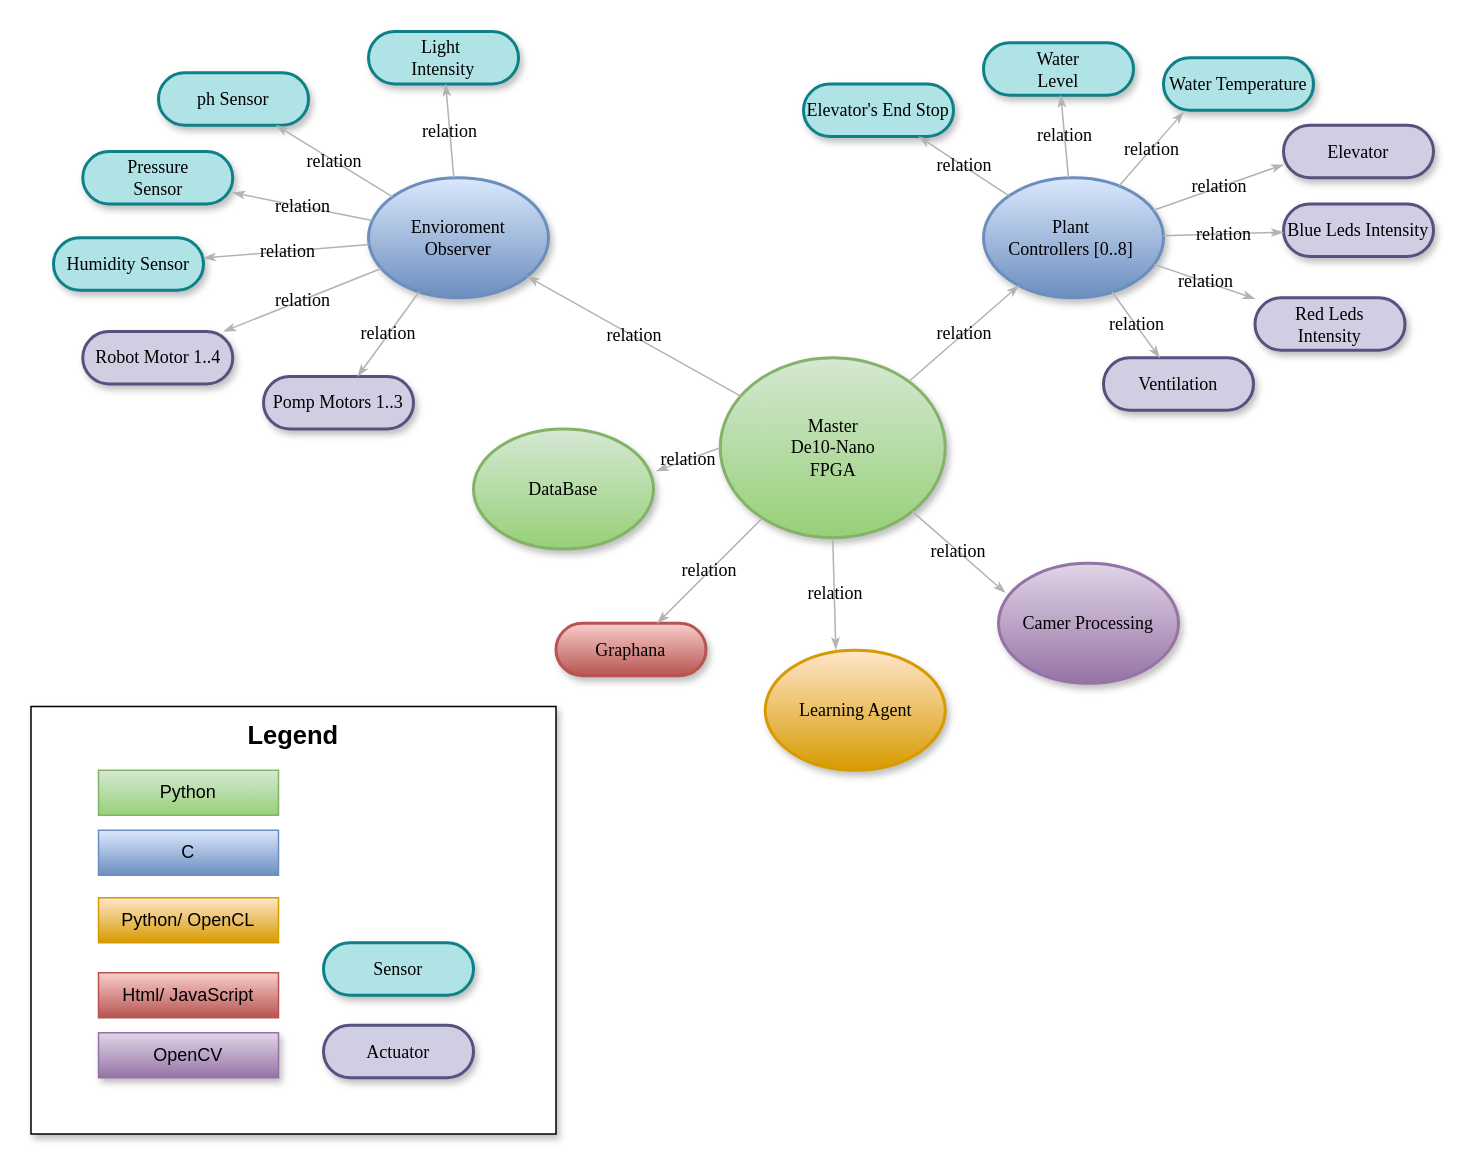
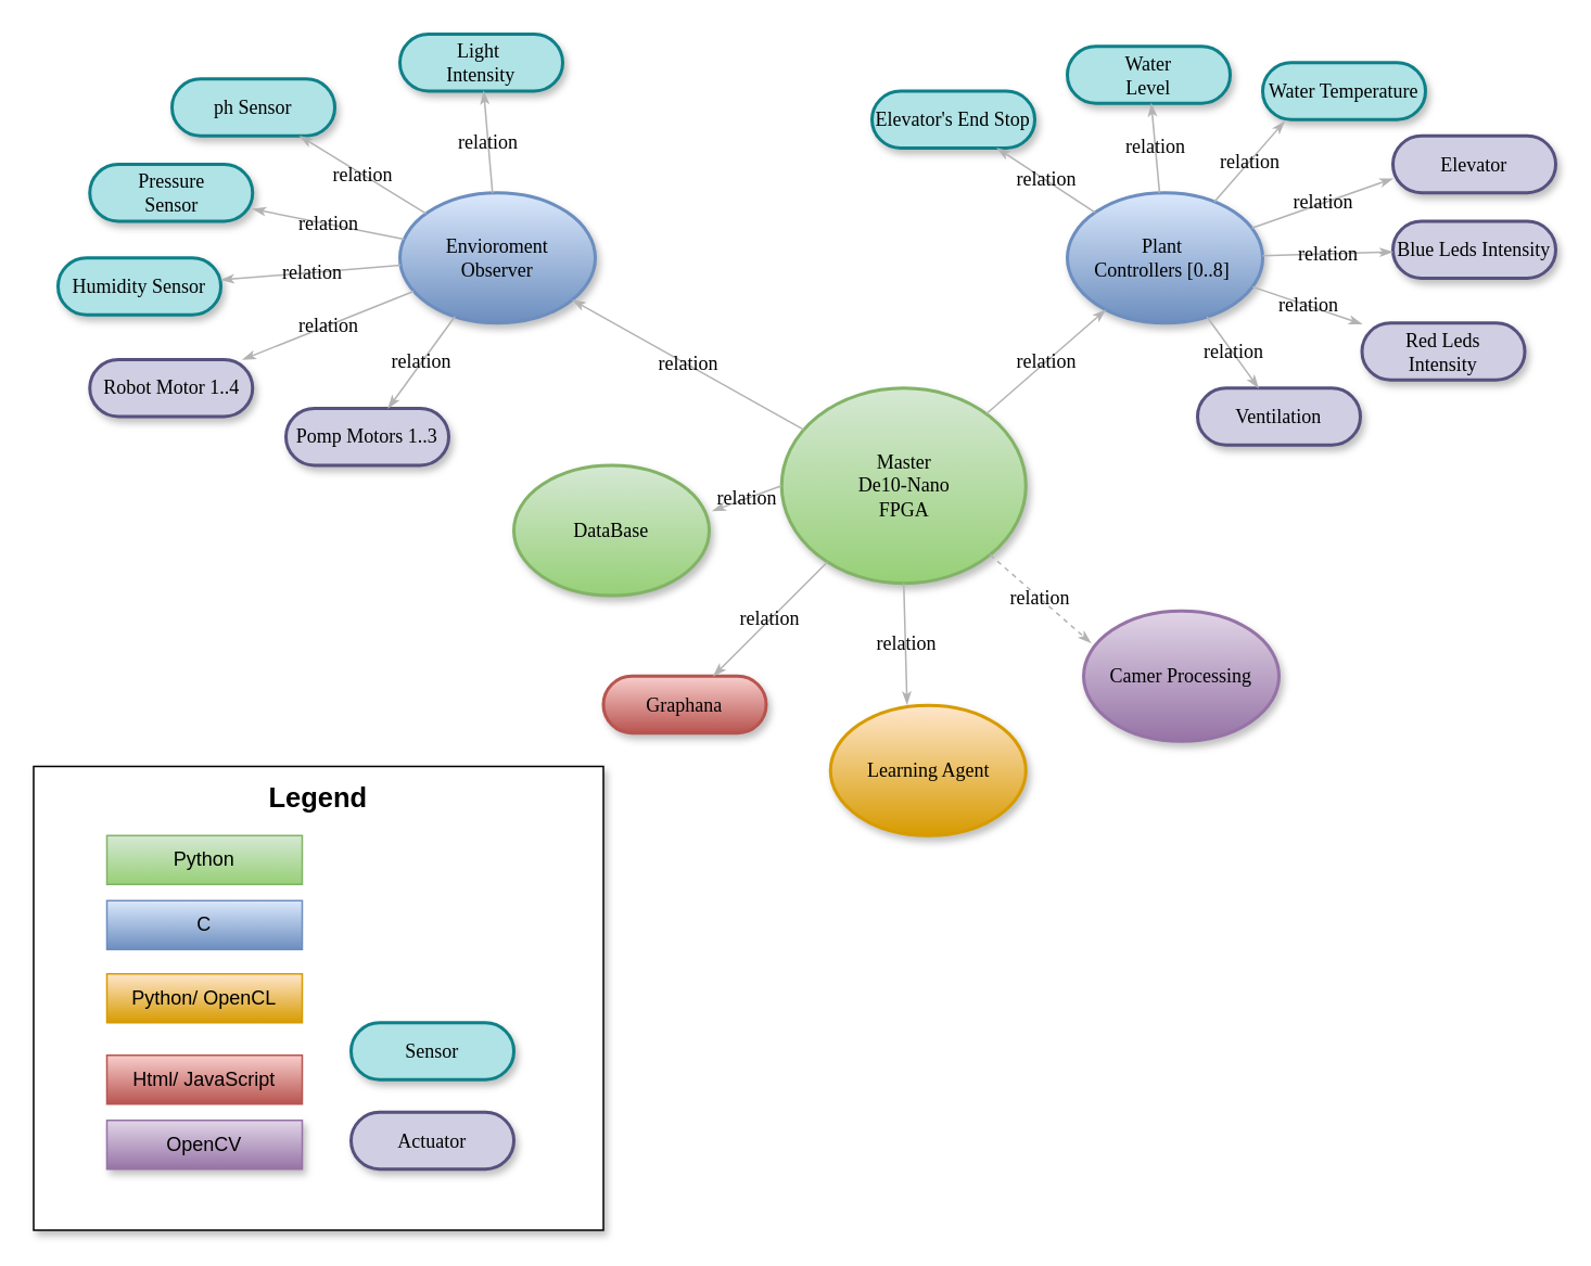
- <mxCell id="45" value="relation" style="edgeStyle=none;rounded=1;html=1;labelBackgroundColor=none;startArrow=none;startFill=0;startSize=5;endArrow=classicThin;endFill=1;endSize=5;jettySize=auto;orthogonalLoop=1;strokeColor=#B3B3B3;strokeWidth=1;fontFamily=Verdana;fontSize=12;fontColor=#000000;exitX=1;exitY=1;exitDx=0;exitDy=0;entryX=0.038;entryY=0.246;entryDx=0;entryDy=0;entryPerimeter=0;" parent="1" source="6" target="44" edge="1"><mxGeometry relative="1" as="geometry"><mxPoint x="628" y="388" as="sourcePoint" /><mxPoint x="575.04" y="487.52" as="targetPoint" /></mxGeometry></mxCell>
+ <mxCell id="45" value="relation" style="edgeStyle=none;rounded=1;html=1;labelBackgroundColor=none;startArrow=none;startFill=0;startSize=5;endArrow=classicThin;endFill=1;endSize=5;jettySize=auto;orthogonalLoop=1;strokeColor=#B3B3B3;strokeWidth=1;fontFamily=Verdana;fontSize=12;fontColor=#000000;exitX=1;exitY=1;exitDx=0;exitDy=0;entryX=0.038;entryY=0.246;entryDx=0;entryDy=0;entryPerimeter=0;dashed=1;" parent="1" source="6" target="44" edge="1"><mxGeometry relative="1" as="geometry"><mxPoint x="628" y="388" as="sourcePoint" /><mxPoint x="575.04" y="487.52" as="targetPoint" /></mxGeometry></mxCell>
